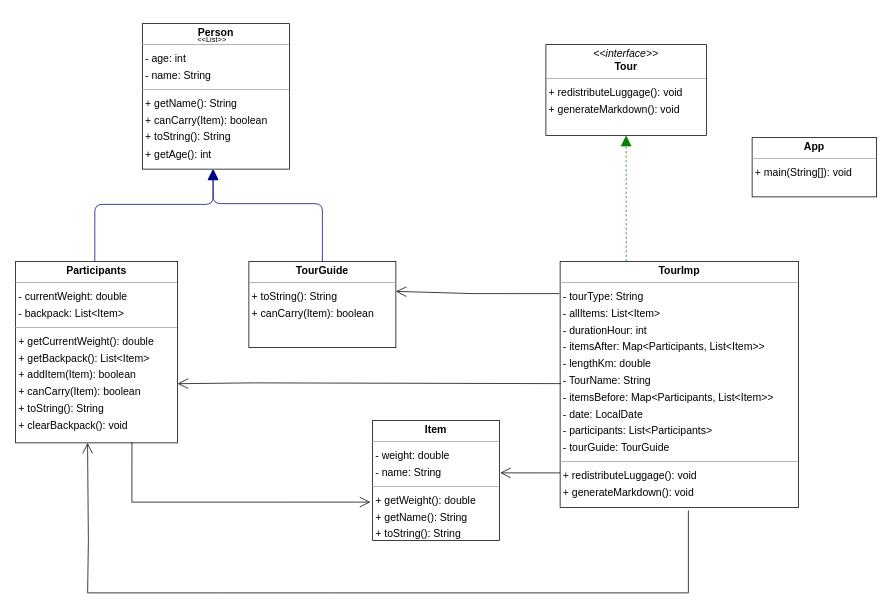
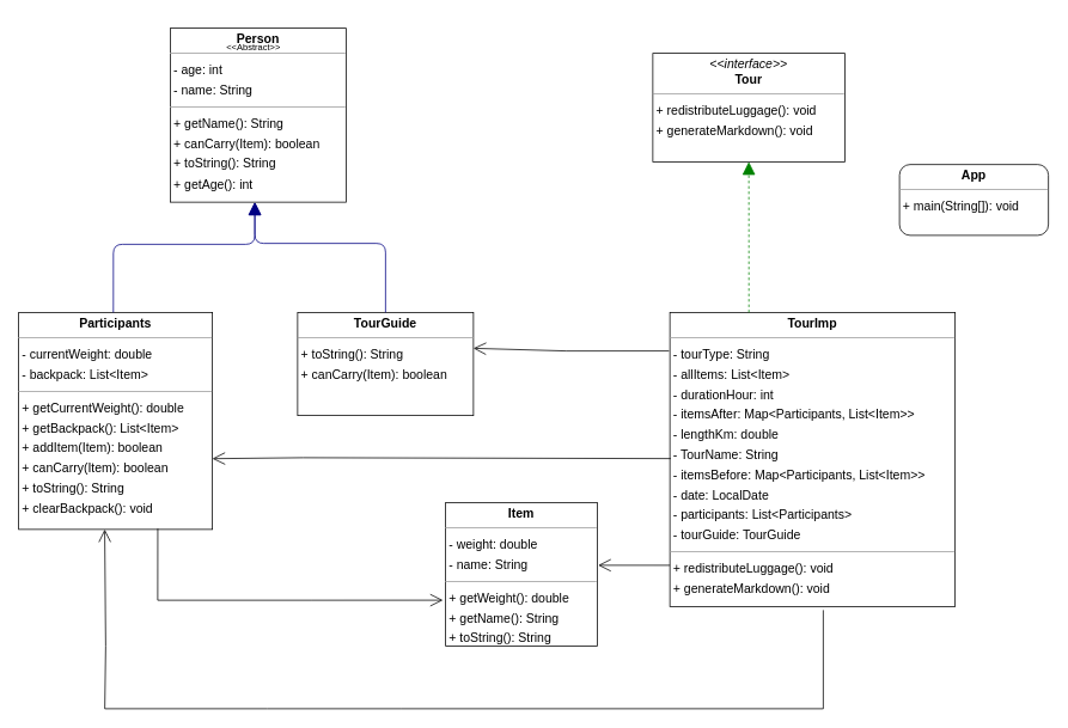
- <mxCell id="17" value="&lt;sub&gt;&amp;lt;&amp;lt;List&amp;gt;&amp;gt;&lt;/sub&gt;" style="text;html=1;strokeColor=none;fillColor=none;align=center;verticalAlign=middle;whiteSpace=wrap;rounded=0;" vertex="1" parent="1"><mxGeometry x="217" y="20" width="130" height="60" as="geometry" /></mxCell>
+ <mxCell id="17" value="&lt;sub&gt;&amp;lt;&amp;lt;Abstract&amp;gt;&amp;gt;&lt;/sub&gt;" style="text;html=1;strokeColor=none;fillColor=none;align=center;verticalAlign=middle;whiteSpace=wrap;rounded=0;" vertex="1" parent="1"><mxGeometry x="217" y="20" width="130" height="60" as="geometry" /></mxCell>
- <mxCell id="2" value="&lt;p style=&quot;margin:0px;margin-top:4px;text-align:center;&quot;&gt;&lt;b&gt;App&lt;/b&gt;&lt;/p&gt;&lt;hr size=&quot;1&quot;/&gt;&lt;p style=&quot;margin:0 0 0 4px;line-height:1.6;&quot;&gt;+ main(String[]): void&lt;/p&gt;" style="verticalAlign=top;align=left;overflow=fill;fontSize=14;fontFamily=Helvetica;html=1;rounded=0;shadow=0;comic=0;labelBackgroundColor=none;strokeWidth=1;" parent="1" vertex="1"><mxGeometry x="1002" y="183" width="166" height="79" as="geometry" /></mxCell>
+ <mxCell id="2" value="&lt;p style=&quot;margin:0px;margin-top:4px;text-align:center;&quot;&gt;&lt;b&gt;App&lt;/b&gt;&lt;/p&gt;&lt;hr size=&quot;1&quot;/&gt;&lt;p style=&quot;margin:0 0 0 4px;line-height:1.6;&quot;&gt;+ main(String[]): void&lt;/p&gt;" style="verticalAlign=top;align=left;overflow=fill;fontSize=14;fontFamily=Helvetica;html=1;shadow=0;comic=0;labelBackgroundColor=none;strokeWidth=1;rounded=1;" parent="1" vertex="1"><mxGeometry x="1002" y="183" width="166" height="79" as="geometry" /></mxCell>
